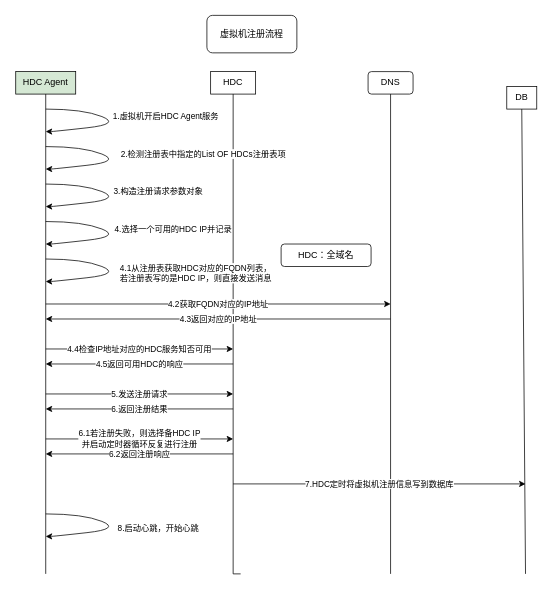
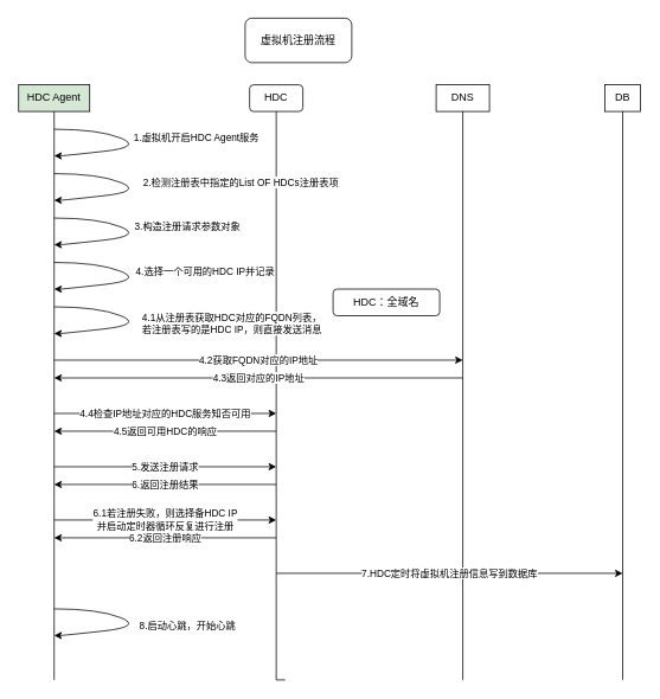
- <mxCell id="4" value="HDC" style="rounded=0;whiteSpace=wrap;html=1;" vertex="1" parent="1"><mxGeometry x="280" y="95" width="60" height="30" as="geometry" /></mxCell>
+ <mxCell id="4" value="HDC" style="whiteSpace=wrap;html=1;rounded=1;" vertex="1" parent="1"><mxGeometry x="280" y="95" width="60" height="30" as="geometry" /></mxCell>
- <mxCell id="5" value="DNS" style="whiteSpace=wrap;html=1;rounded=1;" vertex="1" parent="1"><mxGeometry x="490" y="95" width="60" height="30" as="geometry" /></mxCell>
+ <mxCell id="5" value="DNS" style="rounded=0;whiteSpace=wrap;html=1;" vertex="1" parent="1"><mxGeometry x="490" y="95" width="60" height="30" as="geometry" /></mxCell>
- <mxCell id="6" value="DB" style="rounded=0;whiteSpace=wrap;html=1;" vertex="1" parent="1"><mxGeometry x="675" y="115" width="40" height="30" as="geometry" /></mxCell>
+ <mxCell id="6" value="DB" style="rounded=0;whiteSpace=wrap;html=1;" vertex="1" parent="1"><mxGeometry x="680" y="95" width="40" height="30" as="geometry" /></mxCell>
